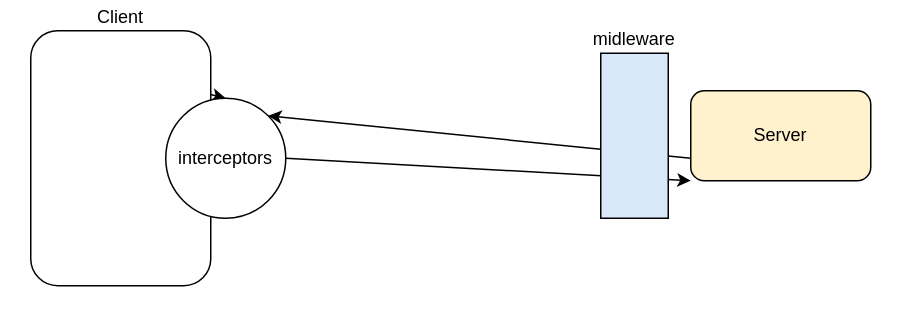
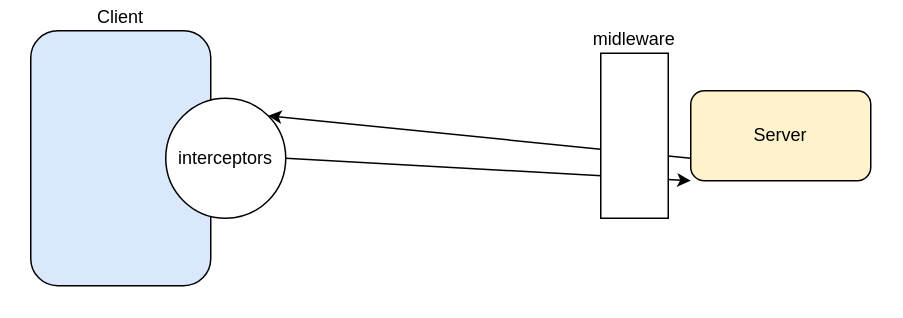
- <mxCell id="2" style="edgeStyle=none;html=1;exitX=1;exitY=0.25;exitDx=0;exitDy=0;entryX=0.5;entryY=0;entryDx=0;entryDy=0;" parent="1" source="3" target="7" edge="1"><mxGeometry relative="1" as="geometry" /></mxCell>
- <mxCell id="8" value="midleware" style="rounded=0;whiteSpace=wrap;html=1;rotation=0;verticalAlign=bottom;labelPosition=center;verticalLabelPosition=top;align=center;fillColor=#dae8fc;" parent="1" vertex="1"><mxGeometry x="400" y="35" width="45" height="110" as="geometry" /></mxCell>
+ <mxCell id="8" value="midleware" style="rounded=0;whiteSpace=wrap;html=1;rotation=0;verticalAlign=bottom;labelPosition=center;verticalLabelPosition=top;align=center;" parent="1" vertex="1"><mxGeometry x="400" y="35" width="45" height="110" as="geometry" /></mxCell>
- <mxCell id="3" value="Client" style="rounded=1;whiteSpace=wrap;html=1;labelPosition=center;verticalLabelPosition=top;align=center;verticalAlign=bottom;" parent="1" vertex="1"><mxGeometry x="20" y="20" width="120" height="170" as="geometry" /></mxCell>
+ <mxCell id="3" value="Client" style="rounded=1;whiteSpace=wrap;html=1;labelPosition=center;verticalLabelPosition=top;align=center;verticalAlign=bottom;fillColor=#dae8fc;" parent="1" vertex="1"><mxGeometry x="20" y="20" width="120" height="170" as="geometry" /></mxCell>
